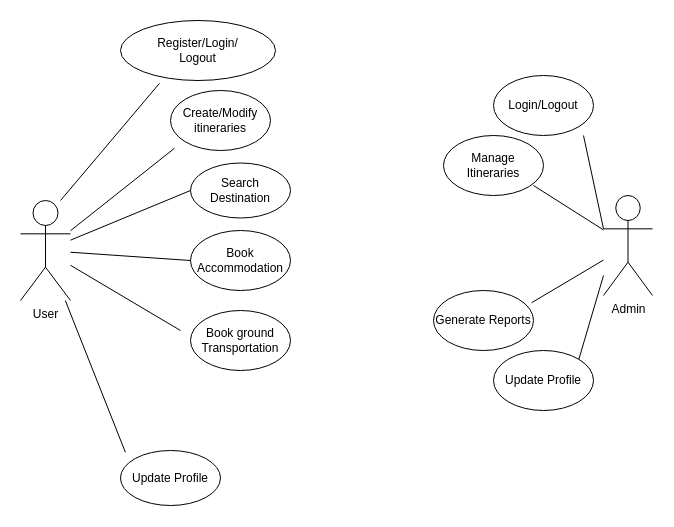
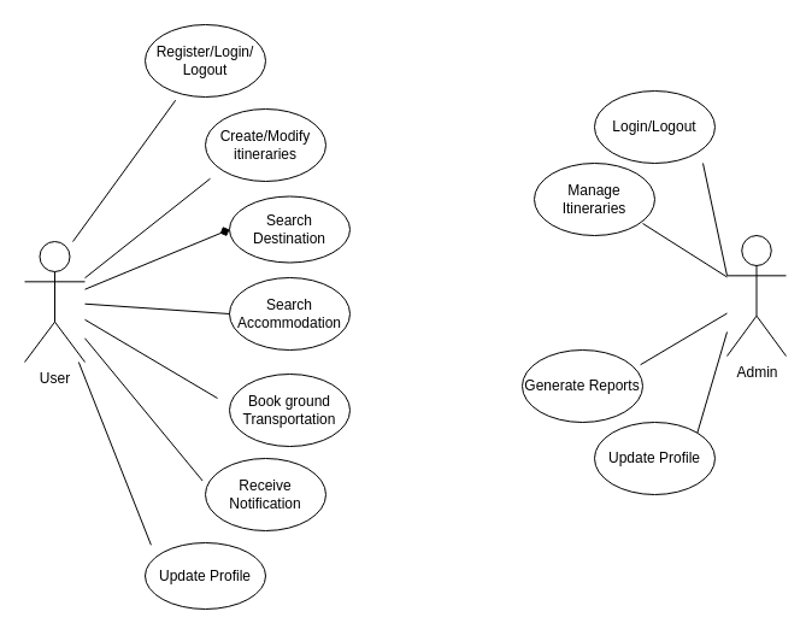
- <mxCell id="3" value="Register/Login/&lt;br&gt;Logout" style="ellipse;whiteSpace=wrap;html=1;" vertex="1" parent="1"><mxGeometry x="120" y="20" width="155" height="60" as="geometry" /></mxCell>
+ <mxCell id="3" value="Register/Login/&lt;br&gt;Logout" style="ellipse;whiteSpace=wrap;html=1;" vertex="1" parent="1"><mxGeometry x="120" y="20" width="100" height="60" as="geometry" /></mxCell>
- <mxCell id="12" value="" style="endArrow=none;html=1;rounded=0;entryX=0;entryY=0.5;entryDx=0;entryDy=0;" edge="1" parent="1" source="2" target="4"><mxGeometry width="50" height="50" relative="1" as="geometry"><mxPoint x="220" y="250" as="sourcePoint" /><mxPoint x="186" y="206" as="targetPoint" /></mxGeometry></mxCell>
+ <mxCell id="12" value="" style="endArrow=diamond;html=1;rounded=0;entryX=0;entryY=0.5;entryDx=0;entryDy=0;" edge="1" parent="1" source="2" target="4"><mxGeometry width="50" height="50" relative="1" as="geometry"><mxPoint x="220" y="250" as="sourcePoint" /><mxPoint x="186" y="206" as="targetPoint" /></mxGeometry></mxCell>
- <mxCell id="7" value="Book Accommodation" style="ellipse;whiteSpace=wrap;html=1;" vertex="1" parent="1"><mxGeometry x="190" y="230" width="100" height="60" as="geometry" /></mxCell>
+ <mxCell id="7" value="Search Accommodation" style="ellipse;whiteSpace=wrap;html=1;" vertex="1" parent="1"><mxGeometry x="190" y="230" width="100" height="60" as="geometry" /></mxCell>
+ <mxCell id="15" value="" style="endArrow=none;html=1;rounded=0;entryX=-0.024;entryY=0.308;entryDx=0;entryDy=0;entryPerimeter=0;" edge="1" parent="1" source="2" target="8"><mxGeometry width="50" height="50" relative="1" as="geometry"><mxPoint x="220" y="250" as="sourcePoint" /><mxPoint x="270" y="200" as="targetPoint" /></mxGeometry></mxCell>
+ <mxCell id="8" value="Receive Notification" style="ellipse;whiteSpace=wrap;html=1;" vertex="1" parent="1"><mxGeometry x="170" y="380" width="100" height="60" as="geometry" /></mxCell>
